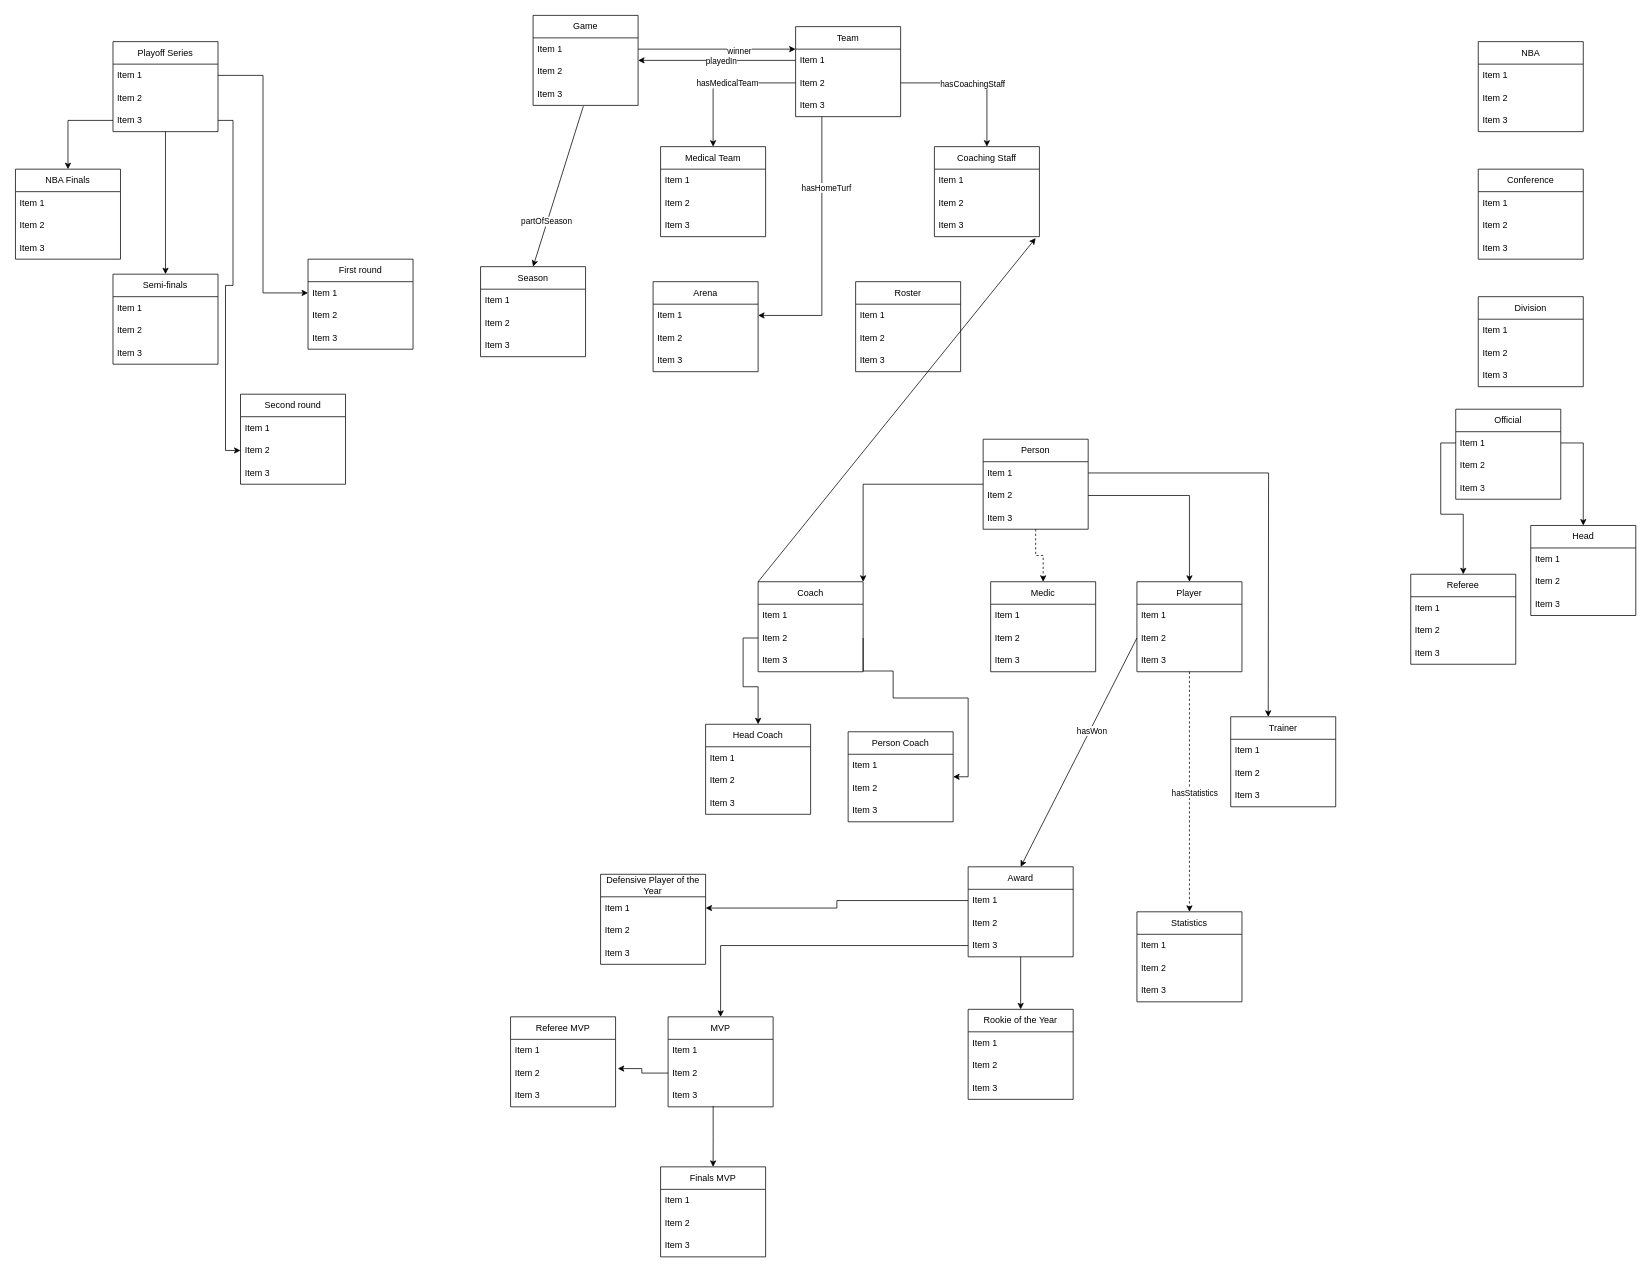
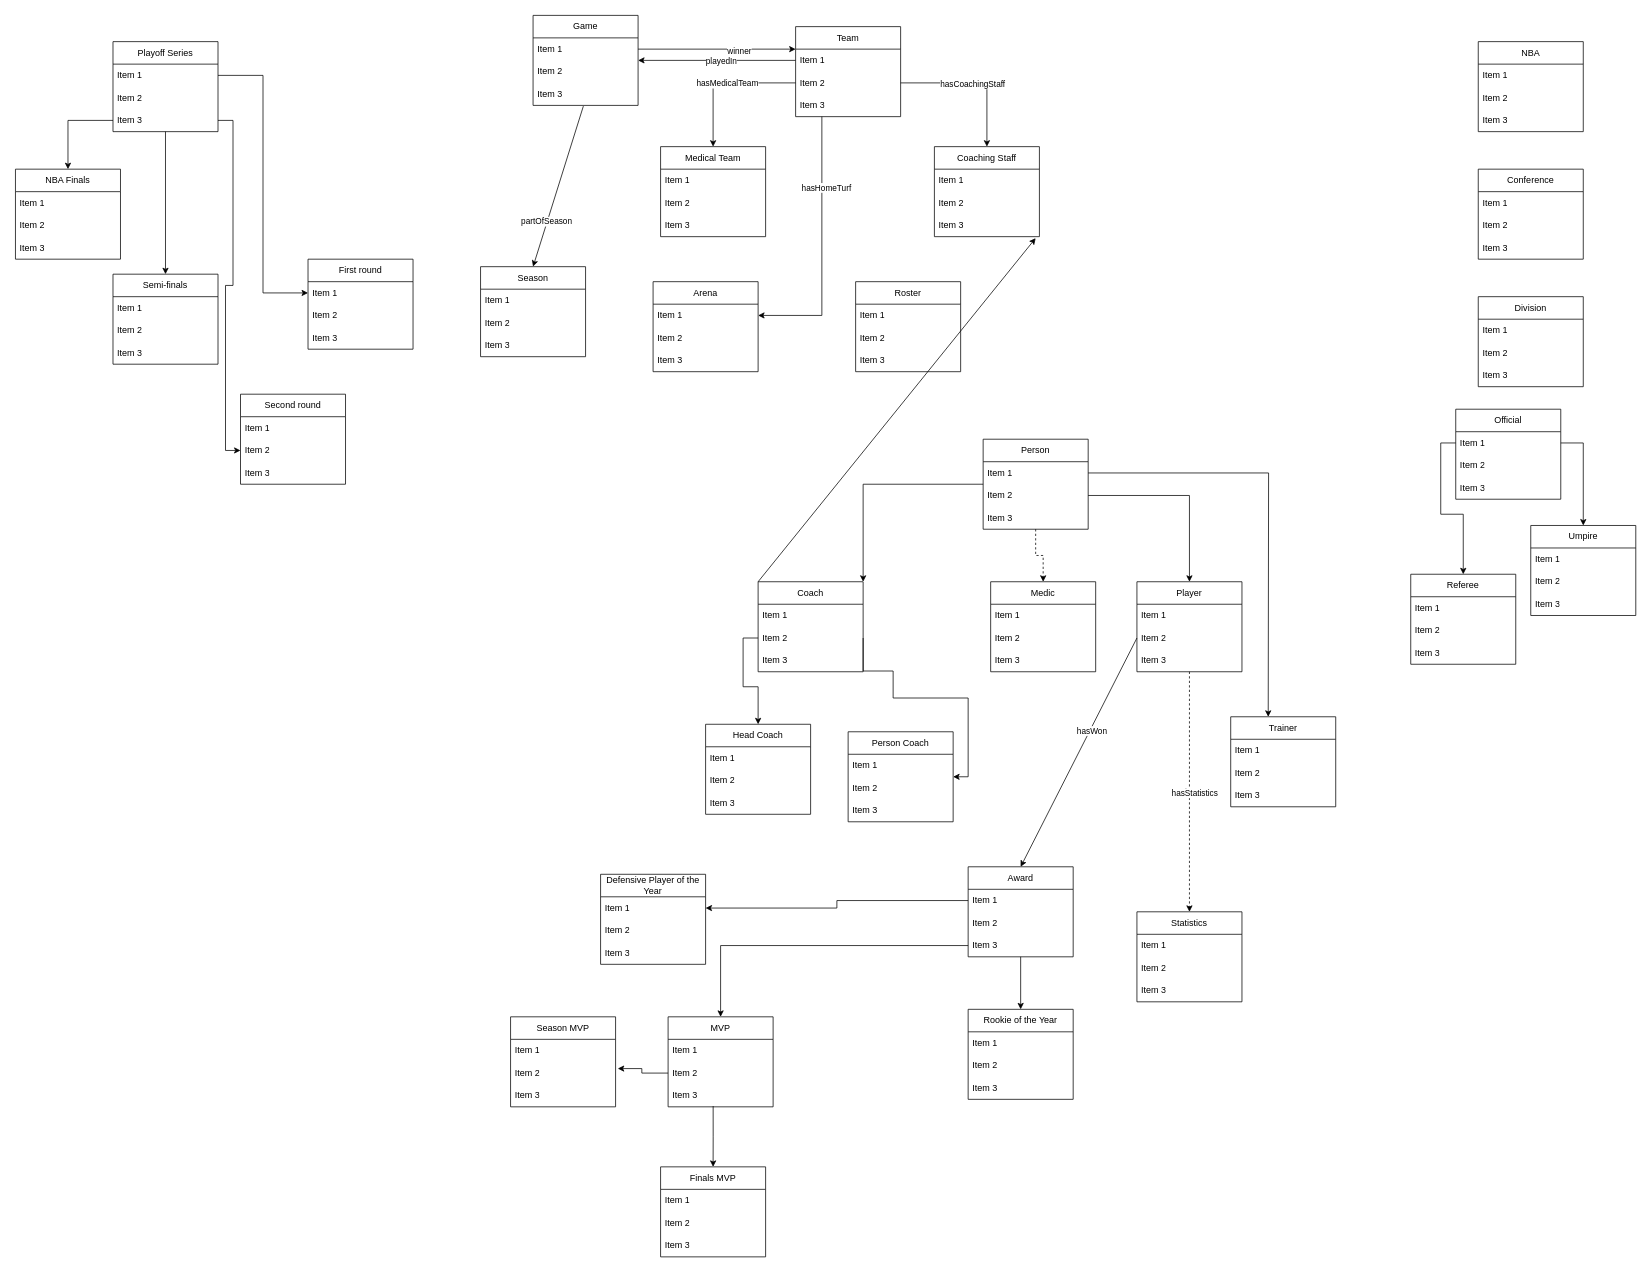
- <mxCell id="115" value="Head" style="swimlane;fontStyle=0;childLayout=stackLayout;horizontal=1;startSize=30;horizontalStack=0;resizeParent=1;resizeParentMax=0;resizeLast=0;collapsible=1;marginBottom=0;whiteSpace=wrap;html=1;" vertex="1" parent="1"><mxGeometry x="2040" y="700" width="140" height="120" as="geometry" /></mxCell>
+ <mxCell id="115" value="Umpire" style="swimlane;fontStyle=0;childLayout=stackLayout;horizontal=1;startSize=30;horizontalStack=0;resizeParent=1;resizeParentMax=0;resizeLast=0;collapsible=1;marginBottom=0;whiteSpace=wrap;html=1;" vertex="1" parent="1"><mxGeometry x="2040" y="700" width="140" height="120" as="geometry" /></mxCell>
- <mxCell id="93" value="Referee MVP" style="swimlane;fontStyle=0;childLayout=stackLayout;horizontal=1;startSize=30;horizontalStack=0;resizeParent=1;resizeParentMax=0;resizeLast=0;collapsible=1;marginBottom=0;whiteSpace=wrap;html=1;" vertex="1" parent="1"><mxGeometry x="680" y="1355" width="140" height="120" as="geometry" /></mxCell>
+ <mxCell id="93" value="Season MVP" style="swimlane;fontStyle=0;childLayout=stackLayout;horizontal=1;startSize=30;horizontalStack=0;resizeParent=1;resizeParentMax=0;resizeLast=0;collapsible=1;marginBottom=0;whiteSpace=wrap;html=1;" vertex="1" parent="1"><mxGeometry x="680" y="1355" width="140" height="120" as="geometry" /></mxCell>
